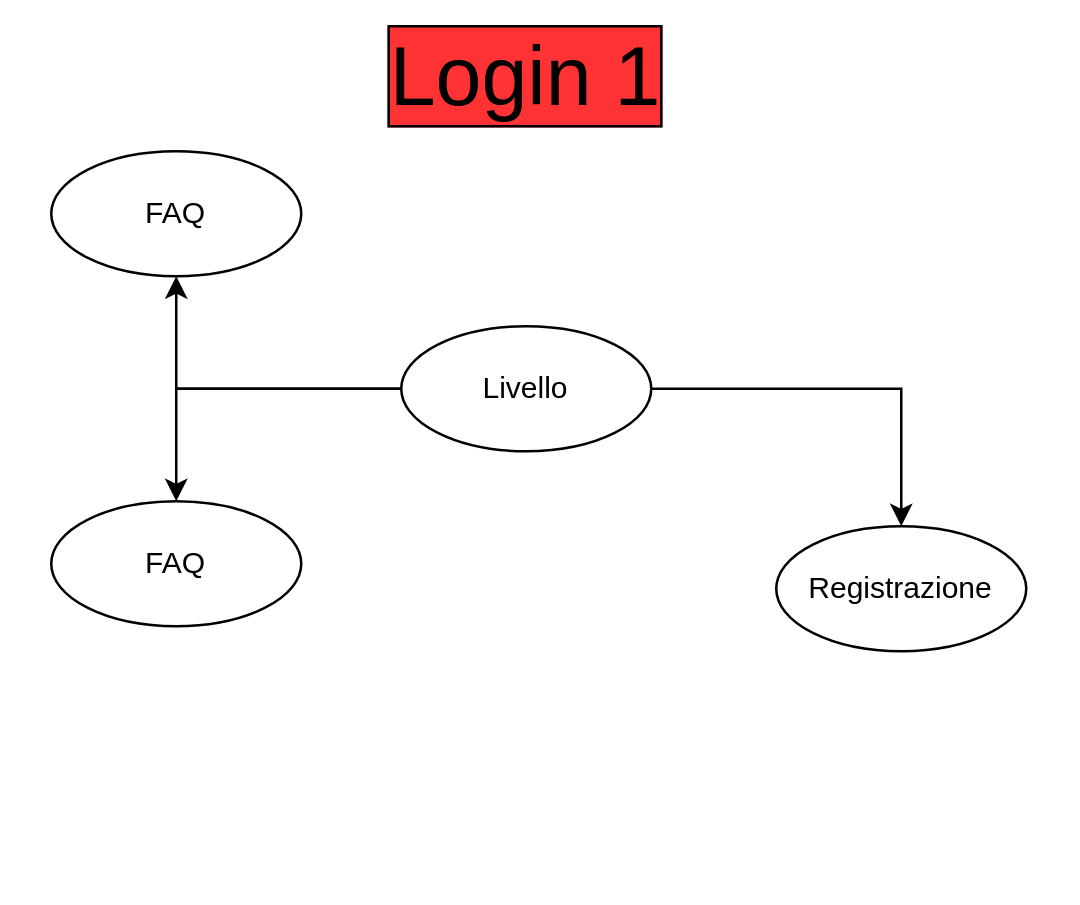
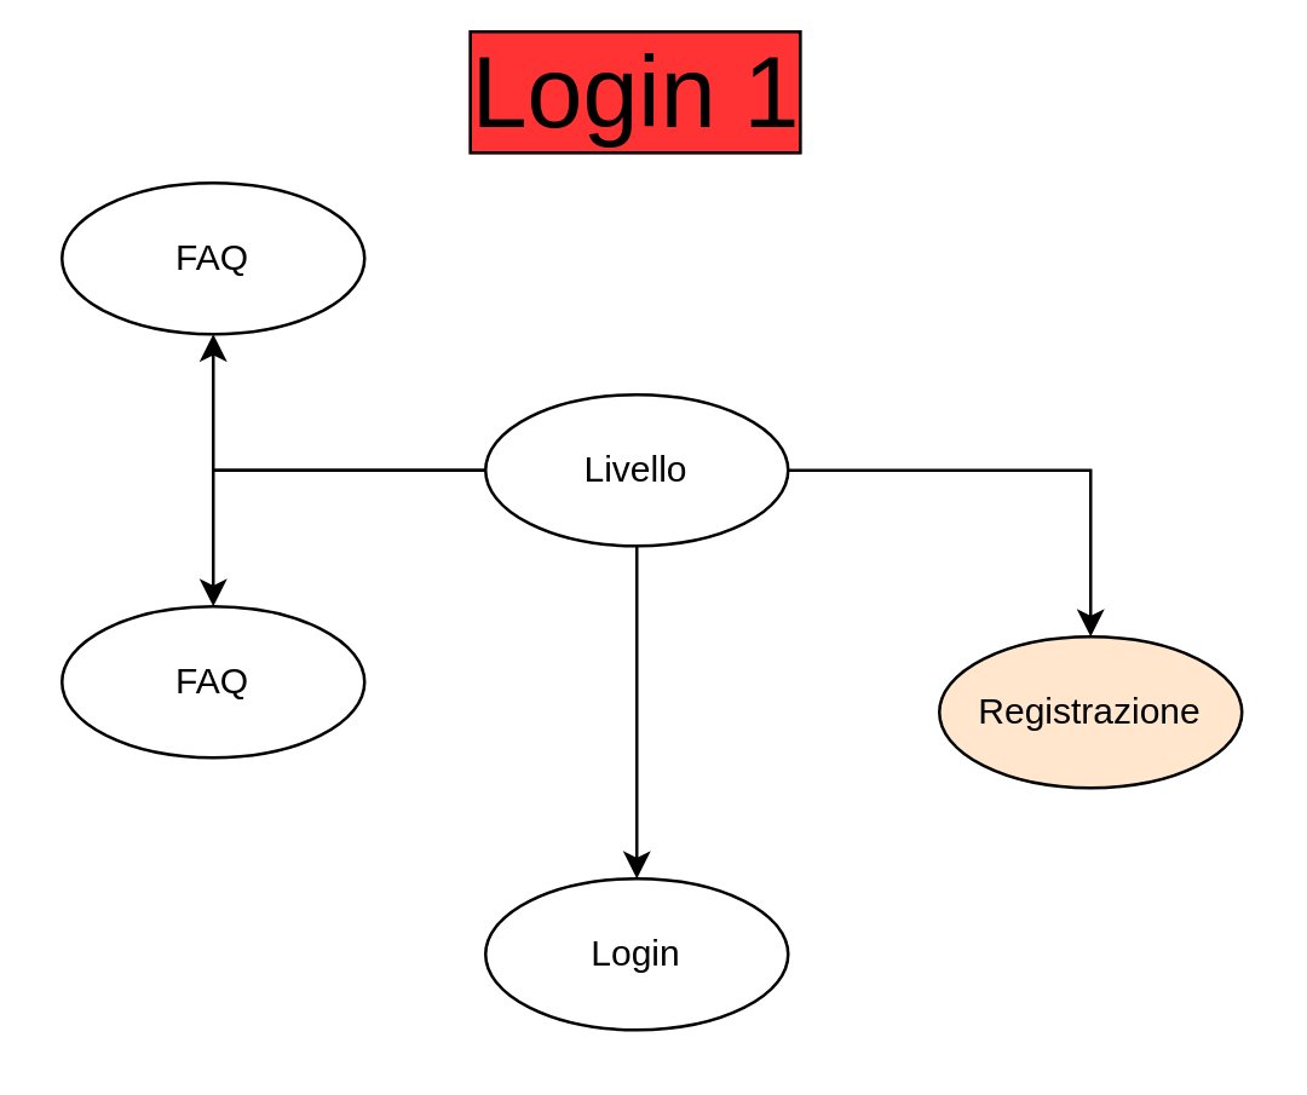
+ <mxCell id="4" style="edgeStyle=orthogonalEdgeStyle;rounded=0;orthogonalLoop=1;jettySize=auto;html=1;entryX=0.5;entryY=0;entryDx=0;entryDy=0;" parent="1" source="6" target="9" edge="1"><mxGeometry relative="1" as="geometry" /></mxCell>
- <mxCell id="8" value="Registrazione" style="ellipse;whiteSpace=wrap;html=1;" parent="1" vertex="1"><mxGeometry x="310" y="210" width="100" height="50" as="geometry" /></mxCell>
+ <mxCell id="8" value="Registrazione" style="ellipse;whiteSpace=wrap;html=1;fillColor=#ffe6cc;" parent="1" vertex="1"><mxGeometry x="310" y="210" width="100" height="50" as="geometry" /></mxCell>
+ <mxCell id="9" value="Login" style="ellipse;whiteSpace=wrap;html=1;" parent="1" vertex="1"><mxGeometry x="160" y="290" width="100" height="50" as="geometry" /></mxCell>
